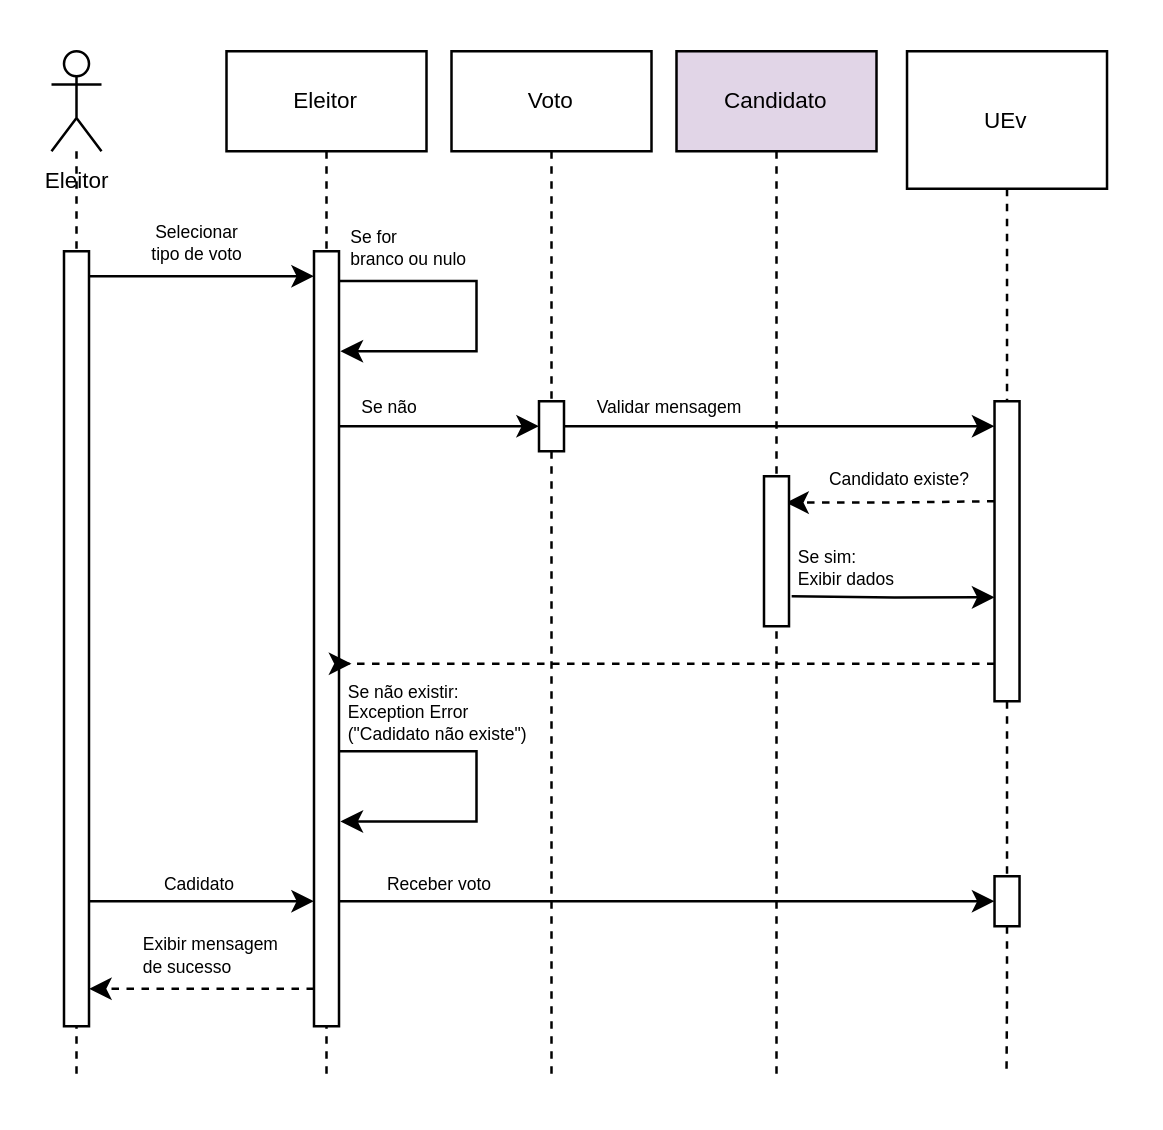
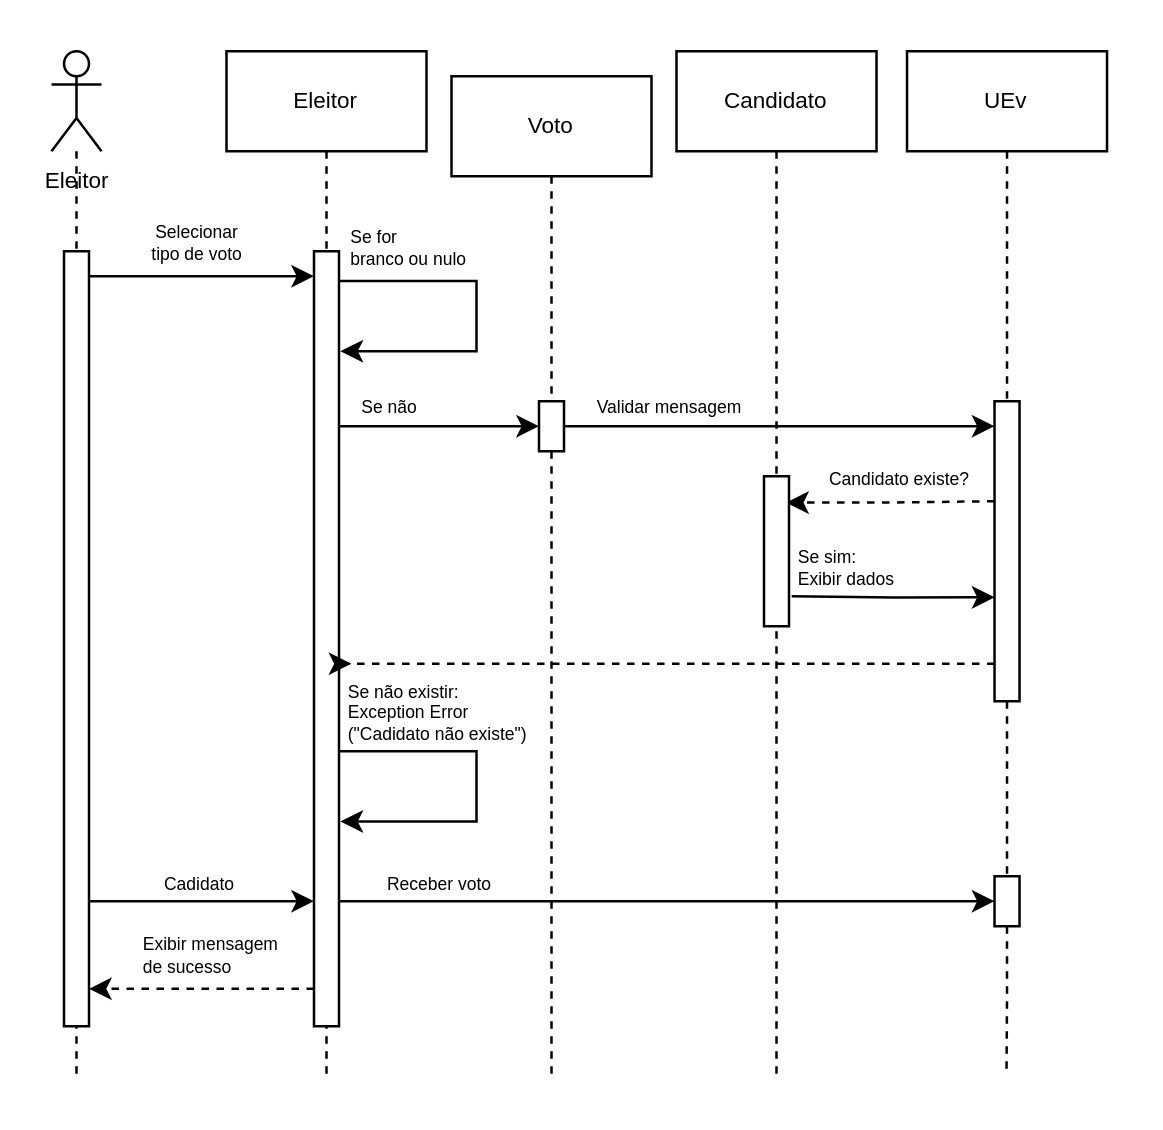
- <mxCell id="17" value="Voto" style="rounded=0;whiteSpace=wrap;html=1;fontSize=9;" vertex="1" parent="1"><mxGeometry x="180" y="20" width="80" height="40" as="geometry" /></mxCell>
+ <mxCell id="17" value="Voto" style="rounded=0;whiteSpace=wrap;html=1;fontSize=9;" vertex="1" parent="1"><mxGeometry x="180" y="30" width="80" height="40" as="geometry" /></mxCell>
- <mxCell id="19" value="Candidato" style="rounded=0;whiteSpace=wrap;html=1;fontSize=9;fillColor=#e1d5e7;" vertex="1" parent="1"><mxGeometry x="270" y="20" width="80" height="40" as="geometry" /></mxCell>
+ <mxCell id="19" value="Candidato" style="rounded=0;whiteSpace=wrap;html=1;fontSize=9;" vertex="1" parent="1"><mxGeometry x="270" y="20" width="80" height="40" as="geometry" /></mxCell>
- <mxCell id="10" value="UEv" style="rounded=0;whiteSpace=wrap;html=1;fontSize=9;" vertex="1" parent="1"><mxGeometry x="362.21" y="20" width="80" height="55" as="geometry" /></mxCell>
+ <mxCell id="10" value="UEv" style="rounded=0;whiteSpace=wrap;html=1;fontSize=9;" vertex="1" parent="1"><mxGeometry x="362.21" y="20" width="80" height="40" as="geometry" /></mxCell>
